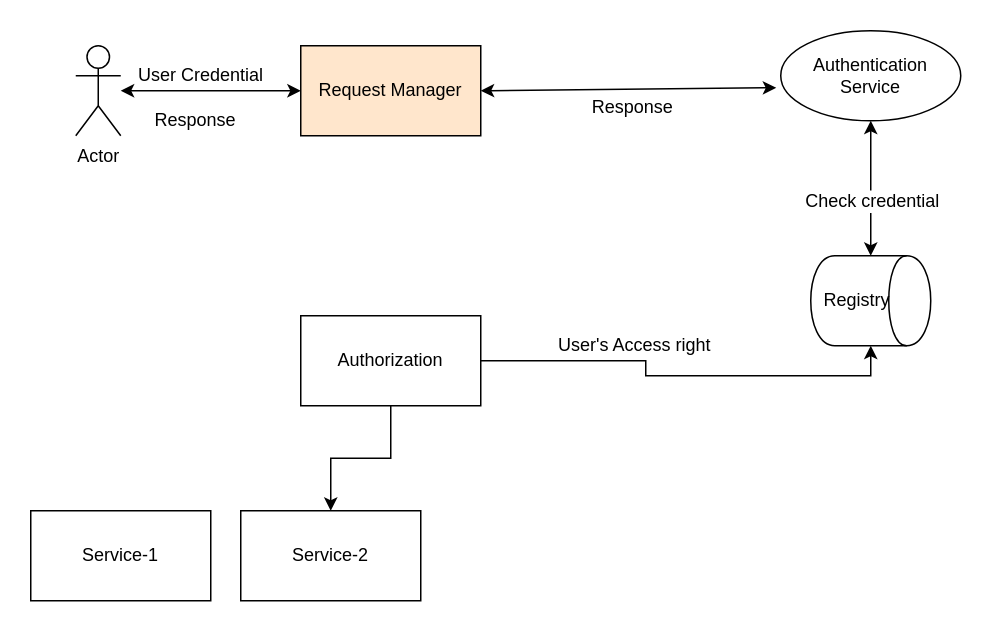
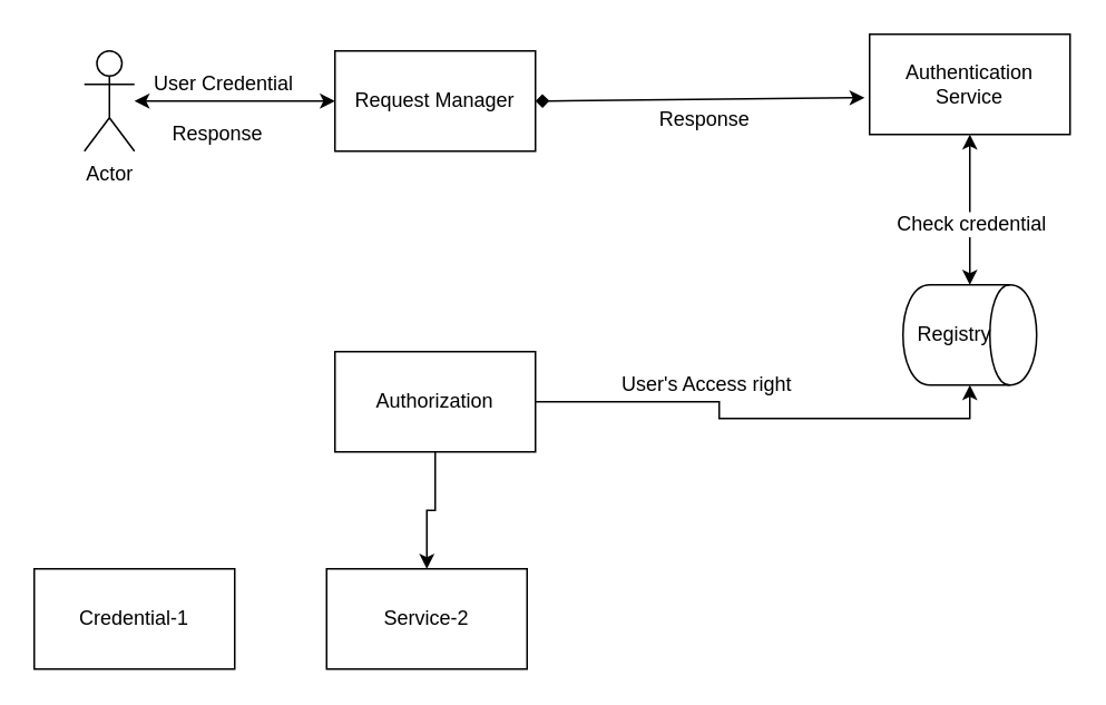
- <mxCell id="4" value="Authentication&lt;br&gt;Service&lt;br&gt;" style="ellipse;whiteSpace=wrap;html=1;" vertex="1" parent="1"><mxGeometry x="520" y="20" width="120" height="60" as="geometry" /></mxCell>
+ <mxCell id="4" value="Authentication&lt;br&gt;Service&lt;br&gt;" style="rounded=0;whiteSpace=wrap;html=1;" vertex="1" parent="1"><mxGeometry x="520" y="20" width="120" height="60" as="geometry" /></mxCell>
- <mxCell id="3" value="Request Manager" style="rounded=0;whiteSpace=wrap;html=1;fillColor=#ffe6cc;" vertex="1" parent="1"><mxGeometry x="200" y="30" width="120" height="60" as="geometry" /></mxCell>
+ <mxCell id="3" value="Request Manager" style="rounded=0;whiteSpace=wrap;html=1;" vertex="1" parent="1"><mxGeometry x="200" y="30" width="120" height="60" as="geometry" /></mxCell>
- <mxCell id="8" value="" style="endArrow=classic;startArrow=classic;html=1;entryX=1;entryY=0.5;entryDx=0;entryDy=0;exitX=-0.025;exitY=0.633;exitDx=0;exitDy=0;exitPerimeter=0;" edge="1" parent="1" source="4" target="3"><mxGeometry width="50" height="50" relative="1" as="geometry"><mxPoint x="230" y="150" as="sourcePoint" /><mxPoint x="280" y="100" as="targetPoint" /></mxGeometry></mxCell>
+ <mxCell id="8" value="" style="endArrow=diamond;startArrow=classic;html=1;entryX=1;entryY=0.5;entryDx=0;entryDy=0;exitX=-0.025;exitY=0.633;exitDx=0;exitDy=0;exitPerimeter=0;" edge="1" parent="1" source="4" target="3"><mxGeometry width="50" height="50" relative="1" as="geometry"><mxPoint x="230" y="150" as="sourcePoint" /><mxPoint x="280" y="100" as="targetPoint" /></mxGeometry></mxCell>
- <mxCell id="17" value="Service-1" style="rounded=0;whiteSpace=wrap;html=1;" vertex="1" parent="1"><mxGeometry x="20" y="340" width="120" height="60" as="geometry" /></mxCell>
+ <mxCell id="17" value="Credential-1" style="rounded=0;whiteSpace=wrap;html=1;" vertex="1" parent="1"><mxGeometry x="20" y="340" width="120" height="60" as="geometry" /></mxCell>
- <mxCell id="18" value="Service-2" style="rounded=0;whiteSpace=wrap;html=1;" vertex="1" parent="1"><mxGeometry x="160" y="340" width="120" height="60" as="geometry" /></mxCell>
+ <mxCell id="18" value="Service-2" style="rounded=0;whiteSpace=wrap;html=1;" vertex="1" parent="1"><mxGeometry x="195" y="340" width="120" height="60" as="geometry" /></mxCell>
